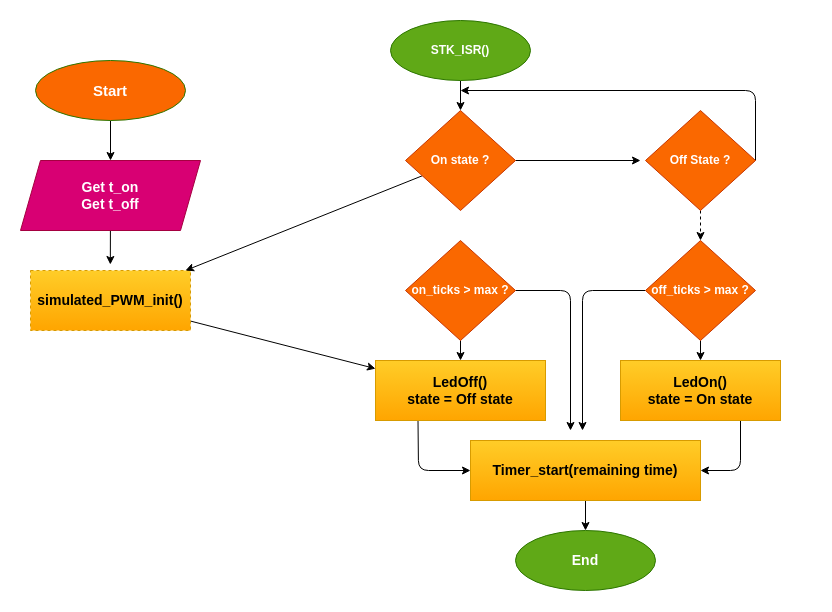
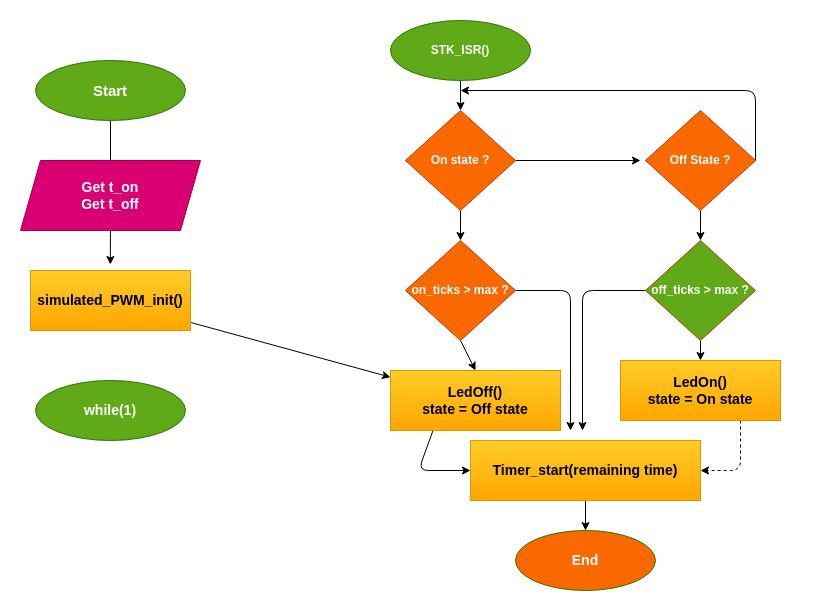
- <mxCell id="3" value="Start" style="ellipse;whiteSpace=wrap;html=1;fontStyle=1;fontSize=15;fillColor=#fa6800;fontColor=#ffffff;strokeColor=#2D7600;gradientDirection=radial;" vertex="1" parent="1"><mxGeometry x="35" y="60" width="150" height="60" as="geometry" /></mxCell>
+ <mxCell id="3" value="Start" style="ellipse;whiteSpace=wrap;html=1;fontStyle=1;fontSize=15;fillColor=#60a917;fontColor=#ffffff;strokeColor=#2D7600;gradientDirection=radial;" vertex="1" parent="1"><mxGeometry x="35" y="60" width="150" height="60" as="geometry" /></mxCell>
- <mxCell id="2" style="edgeStyle=none;html=1;exitX=0.5;exitY=1;exitDx=0;exitDy=0;entryX=0.5;entryY=0;entryDx=0;entryDy=0;" edge="1" parent="1" source="3" target="7"><mxGeometry relative="1" as="geometry"><mxPoint x="90" y="160" as="targetPoint" /></mxGeometry></mxCell>
+ <mxCell id="2" style="edgeStyle=none;html=1;exitX=0.5;exitY=1;exitDx=0;exitDy=0;entryX=0.5;entryY=0;entryDx=0;entryDy=0;endArrow=none;" edge="1" parent="1" source="3" target="7"><mxGeometry relative="1" as="geometry"><mxPoint x="90" y="160" as="targetPoint" /></mxGeometry></mxCell>
- <mxCell id="11" style="edgeStyle=none;html=1;fontSize=12;fontColor=#FFFFFF;" edge="1" parent="1" source="13" target="5"><mxGeometry relative="1" as="geometry" /></mxCell>
+ <mxCell id="11" style="edgeStyle=none;html=1;entryX=0.5;entryY=0;entryDx=0;entryDy=0;fontSize=12;fontColor=#FFFFFF;" edge="1" parent="1" source="13" target="19"><mxGeometry relative="1" as="geometry" /></mxCell>
- <mxCell id="14" style="edgeStyle=none;html=1;exitX=0.5;exitY=1;exitDx=0;exitDy=0;entryX=0.5;entryY=0;entryDx=0;entryDy=0;fontSize=14;fontColor=#FFFFFF;dashed=1;" edge="1" parent="1" source="16" target="22"><mxGeometry relative="1" as="geometry" /></mxCell>
+ <mxCell id="14" style="edgeStyle=none;html=1;exitX=0.5;exitY=1;exitDx=0;exitDy=0;entryX=0.5;entryY=0;entryDx=0;entryDy=0;fontSize=14;fontColor=#FFFFFF;" edge="1" parent="1" source="16" target="22"><mxGeometry relative="1" as="geometry" /></mxCell>
- <mxCell id="22" value="&lt;font color=&quot;#ffffff&quot; style=&quot;font-size: 12px&quot;&gt;off_ticks &amp;gt; max ?&lt;/font&gt;" style="rhombus;whiteSpace=wrap;html=1;fontSize=12;gradientDirection=radial;fillColor=#fa6800;fontColor=#000000;strokeColor=#C73500;fontStyle=1" vertex="1" parent="1"><mxGeometry x="645" y="240" width="110" height="100" as="geometry" /></mxCell>
+ <mxCell id="22" value="&lt;font color=&quot;#ffffff&quot; style=&quot;font-size: 12px&quot;&gt;off_ticks &amp;gt; max ?&lt;/font&gt;" style="rhombus;whiteSpace=wrap;html=1;fontSize=12;gradientDirection=radial;fillColor=#60a917;fontColor=#000000;strokeColor=#C73500;fontStyle=1;" vertex="1" parent="1"><mxGeometry x="645" y="240" width="110" height="100" as="geometry" /></mxCell>
- <mxCell id="5" value="simulated_PWM_init()" style="whiteSpace=wrap;html=1;fillColor=#ffcd28;strokeColor=#d79b00;fontSize=14;fontStyle=1;gradientColor=#ffa500;dashed=1;" vertex="1" parent="1"><mxGeometry x="30" y="270" width="160" height="60" as="geometry" /></mxCell>
+ <mxCell id="5" value="simulated_PWM_init()" style="whiteSpace=wrap;html=1;fillColor=#ffcd28;strokeColor=#d79b00;fontSize=14;fontStyle=1;gradientColor=#ffa500;" vertex="1" parent="1"><mxGeometry x="30" y="270" width="160" height="60" as="geometry" /></mxCell>
- <mxCell id="24" value="&lt;font face=&quot;helvetica&quot;&gt;LedOff()&lt;br&gt;state = Off state&lt;br&gt;&lt;/font&gt;" style="whiteSpace=wrap;html=1;fillColor=#ffcd28;strokeColor=#d79b00;fontSize=14;fontStyle=1;gradientColor=#ffa500;" vertex="1" parent="1"><mxGeometry x="375" y="360" width="170" height="60" as="geometry" /></mxCell>
+ <mxCell id="24" value="&lt;font face=&quot;helvetica&quot;&gt;LedOff()&lt;br&gt;state = Off state&lt;br&gt;&lt;/font&gt;" style="whiteSpace=wrap;html=1;fillColor=#ffcd28;strokeColor=#d79b00;fontSize=14;fontStyle=1;gradientColor=#ffa500;" vertex="1" parent="1"><mxGeometry x="390" y="370" width="170" height="60" as="geometry" /></mxCell>
+ <mxCell id="8" value="while(1)" style="ellipse;whiteSpace=wrap;html=1;fillColor=#60a917;fontColor=#ffffff;strokeColor=#2D7600;fontSize=14;fontStyle=1" vertex="1" parent="1"><mxGeometry x="35" y="380" width="150" height="60" as="geometry" /></mxCell>
- <mxCell id="25" style="edgeStyle=none;html=1;exitX=0.75;exitY=1;exitDx=0;exitDy=0;fontSize=14;fontColor=#FFFFFF;entryX=1;entryY=0.5;entryDx=0;entryDy=0;" edge="1" parent="1" source="26" target="28"><mxGeometry relative="1" as="geometry"><mxPoint x="740" y="480" as="targetPoint" /><Array as="points"><mxPoint x="740" y="470" /></Array></mxGeometry></mxCell>
+ <mxCell id="25" style="edgeStyle=none;html=1;exitX=0.75;exitY=1;exitDx=0;exitDy=0;fontSize=14;fontColor=#FFFFFF;entryX=1;entryY=0.5;entryDx=0;entryDy=0;dashed=1;" edge="1" parent="1" source="26" target="28"><mxGeometry relative="1" as="geometry"><mxPoint x="740" y="480" as="targetPoint" /><Array as="points"><mxPoint x="740" y="470" /></Array></mxGeometry></mxCell>
- <mxCell id="29" value="&lt;b&gt;&lt;font style=&quot;font-size: 14px&quot;&gt;End&lt;/font&gt;&lt;/b&gt;" style="ellipse;whiteSpace=wrap;html=1;fontSize=12;gradientDirection=radial;fillColor=#60a917;fontColor=#ffffff;strokeColor=#2D7600;" vertex="1" parent="1"><mxGeometry x="515" y="530" width="140" height="60" as="geometry" /></mxCell>
+ <mxCell id="29" value="&lt;b&gt;&lt;font style=&quot;font-size: 14px&quot;&gt;End&lt;/font&gt;&lt;/b&gt;" style="ellipse;whiteSpace=wrap;html=1;fontSize=12;gradientDirection=radial;fillColor=#fa6800;fontColor=#ffffff;strokeColor=#2D7600;" vertex="1" parent="1"><mxGeometry x="515" y="530" width="140" height="60" as="geometry" /></mxCell>
